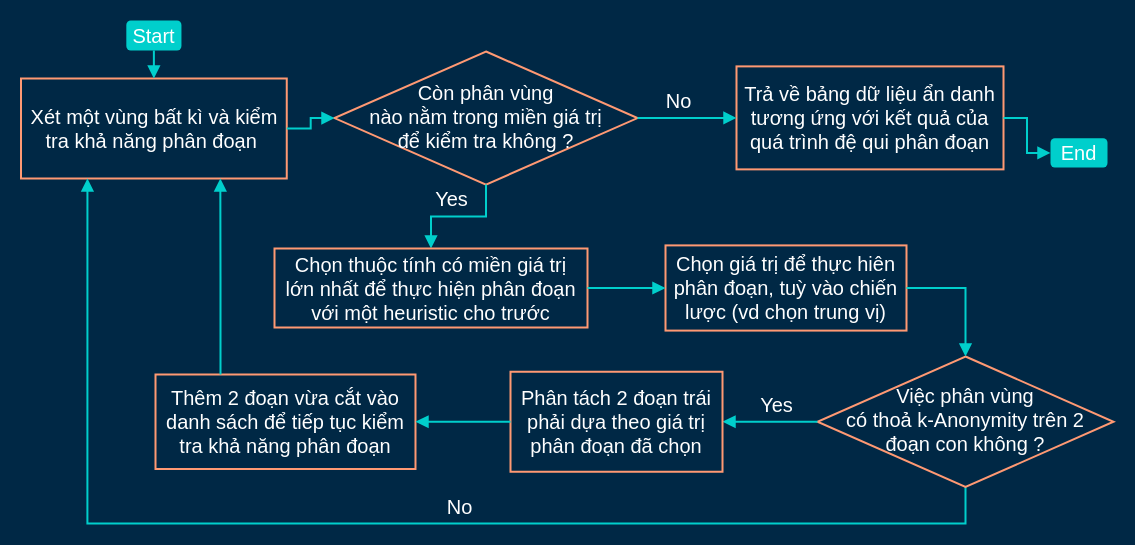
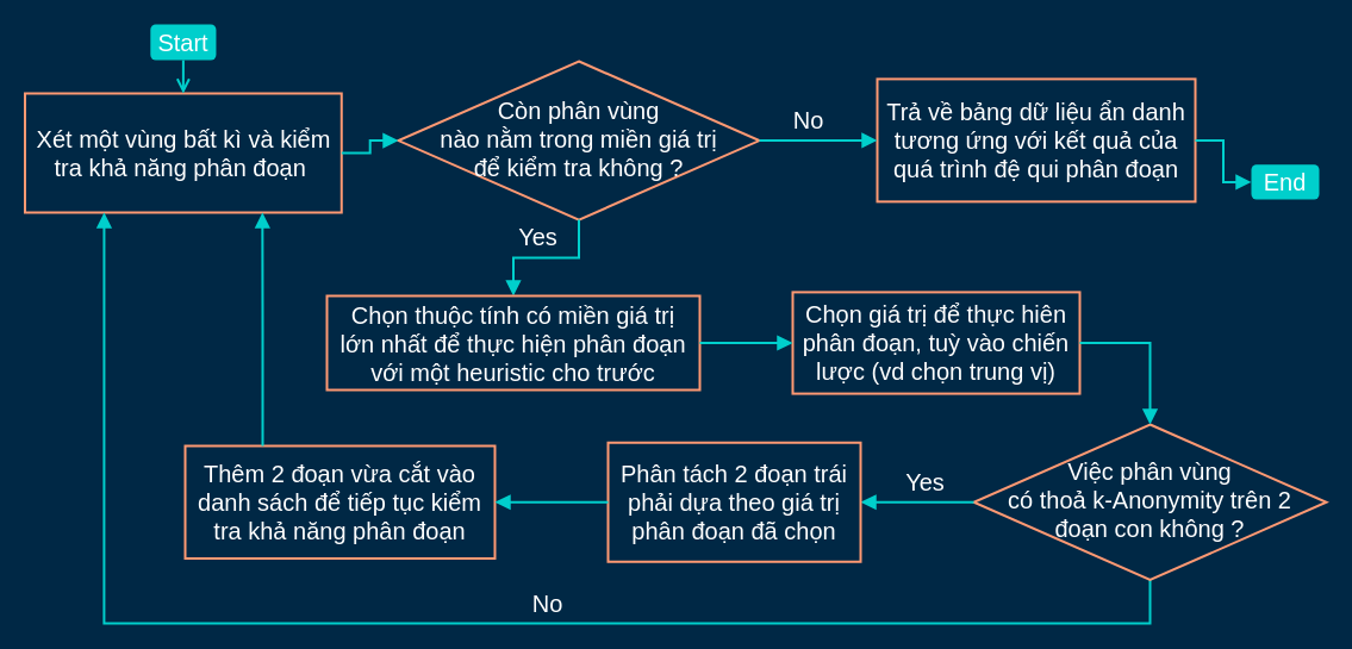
- <mxCell id="9" value="" style="rounded=0;html=1;jettySize=auto;orthogonalLoop=1;fontSize=20;endArrow=block;endFill=1;endSize=8;strokeWidth=2;shadow=0;labelBackgroundColor=none;edgeStyle=orthogonalEdgeStyle;exitX=0.5;exitY=1;exitDx=0;exitDy=0;entryX=0.5;entryY=0;entryDx=0;entryDy=0;fontFamily=Helvetica;strokeColor=#00CFCC;" parent="1" source="5" target="2" edge="1"><mxGeometry relative="1" as="geometry"><mxPoint x="193.01" y="-1" as="sourcePoint" /><mxPoint x="193.005" y="63.01" as="targetPoint" /></mxGeometry></mxCell>
+ <mxCell id="9" value="" style="rounded=0;html=1;jettySize=auto;orthogonalLoop=1;fontSize=20;endArrow=open;endFill=1;endSize=8;strokeWidth=2;shadow=0;labelBackgroundColor=none;edgeStyle=orthogonalEdgeStyle;exitX=0.5;exitY=1;exitDx=0;exitDy=0;entryX=0.5;entryY=0;entryDx=0;entryDy=0;fontFamily=Helvetica;strokeColor=#00CFCC;" parent="1" source="5" target="2" edge="1"><mxGeometry relative="1" as="geometry"><mxPoint x="193.01" y="-1" as="sourcePoint" /><mxPoint x="193.005" y="63.01" as="targetPoint" /></mxGeometry></mxCell>
